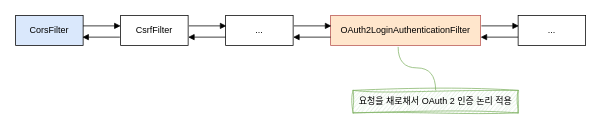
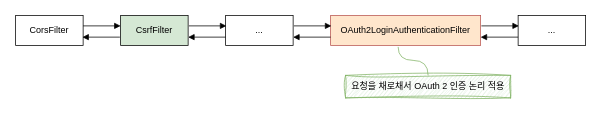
- <mxCell id="3" value="CorsFilter" style="rounded=0;whiteSpace=wrap;html=1;fillColor=#dae8fc;" vertex="1" parent="1"><mxGeometry x="20" y="20" width="90" height="40" as="geometry" /></mxCell>
+ <mxCell id="3" value="CorsFilter" style="rounded=0;whiteSpace=wrap;html=1;" vertex="1" parent="1"><mxGeometry x="20" y="20" width="90" height="40" as="geometry" /></mxCell>
- <mxCell id="4" value="CsrfFilter" style="rounded=0;whiteSpace=wrap;html=1;" vertex="1" parent="1"><mxGeometry x="160" y="20" width="90" height="40" as="geometry" /></mxCell>
+ <mxCell id="4" value="CsrfFilter" style="rounded=0;whiteSpace=wrap;html=1;fillColor=#d5e8d4;" vertex="1" parent="1"><mxGeometry x="160" y="20" width="90" height="40" as="geometry" /></mxCell>
- <mxCell id="15" value="요청을 채로채서 OAuth 2 인증 논리 적용" style="text;html=1;align=center;verticalAlign=middle;whiteSpace=wrap;rounded=0;fillColor=#d5e8d4;strokeColor=#82b366;sketch=1;curveFitting=1;jiggle=2;" vertex="1" parent="1"><mxGeometry x="470" y="120" width="220" height="30" as="geometry" /></mxCell>
+ <mxCell id="15" value="요청을 채로채서 OAuth 2 인증 논리 적용" style="text;html=1;align=center;verticalAlign=middle;whiteSpace=wrap;rounded=0;fillColor=#d5e8d4;strokeColor=#82b366;sketch=1;curveFitting=1;jiggle=2;" vertex="1" parent="1"><mxGeometry x="460" y="100" width="220" height="30" as="geometry" /></mxCell>
